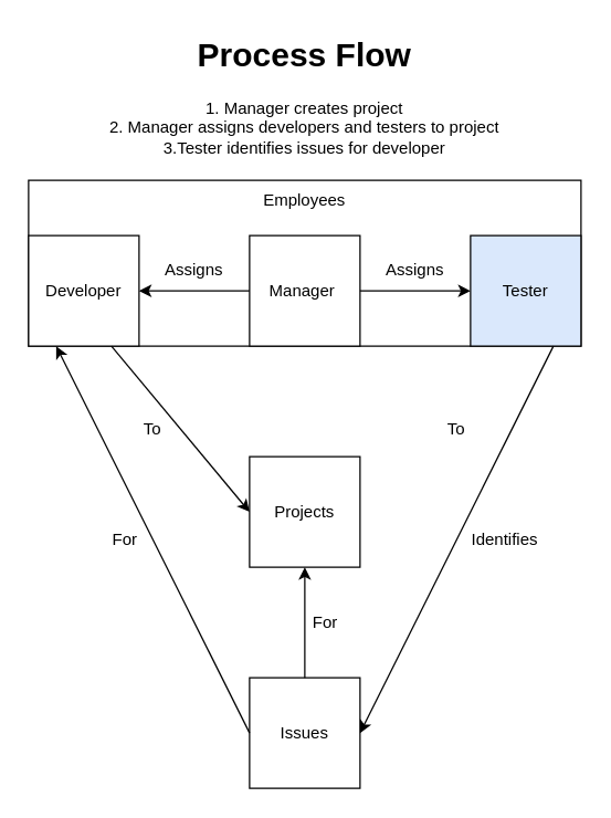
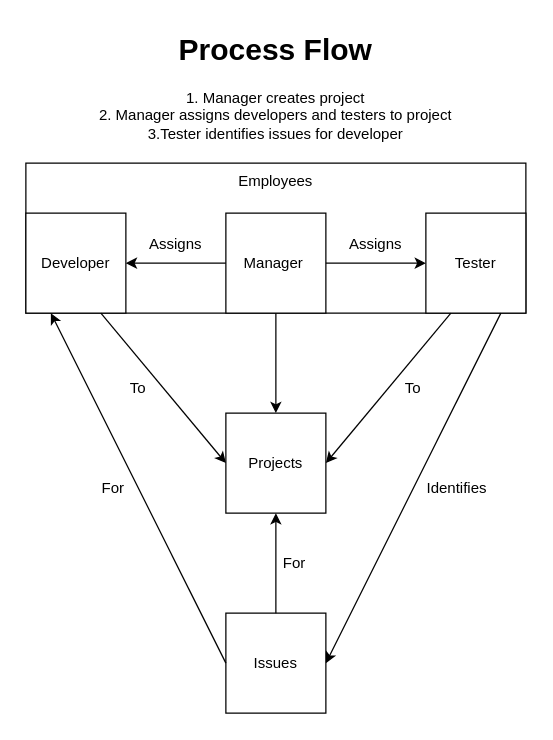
- <mxCell id="7" value="Tester" style="rounded=0;whiteSpace=wrap;html=1;fillColor=#dae8fc;" vertex="1" parent="1"><mxGeometry x="340" y="170" width="80" height="80" as="geometry" /></mxCell>
+ <mxCell id="7" value="Tester" style="rounded=0;whiteSpace=wrap;html=1;" vertex="1" parent="1"><mxGeometry x="340" y="170" width="80" height="80" as="geometry" /></mxCell>
+ <mxCell id="8" value="" style="endArrow=classic;html=1;rounded=0;exitX=0.5;exitY=1;exitDx=0;exitDy=0;entryX=0.5;entryY=0;entryDx=0;entryDy=0;" edge="1" parent="1" source="5" target="2"><mxGeometry width="50" height="50" relative="1" as="geometry"><mxPoint x="130" y="350" as="sourcePoint" /><mxPoint x="180" y="300" as="targetPoint" /></mxGeometry></mxCell>
+ <mxCell id="14" value="" style="endArrow=classic;html=1;rounded=0;exitX=0.25;exitY=1;exitDx=0;exitDy=0;entryX=1;entryY=0.5;entryDx=0;entryDy=0;" edge="1" parent="1" source="7" target="2"><mxGeometry width="50" height="50" relative="1" as="geometry"><mxPoint x="360" y="250" as="sourcePoint" /><mxPoint x="460" y="350" as="targetPoint" /></mxGeometry></mxCell>
